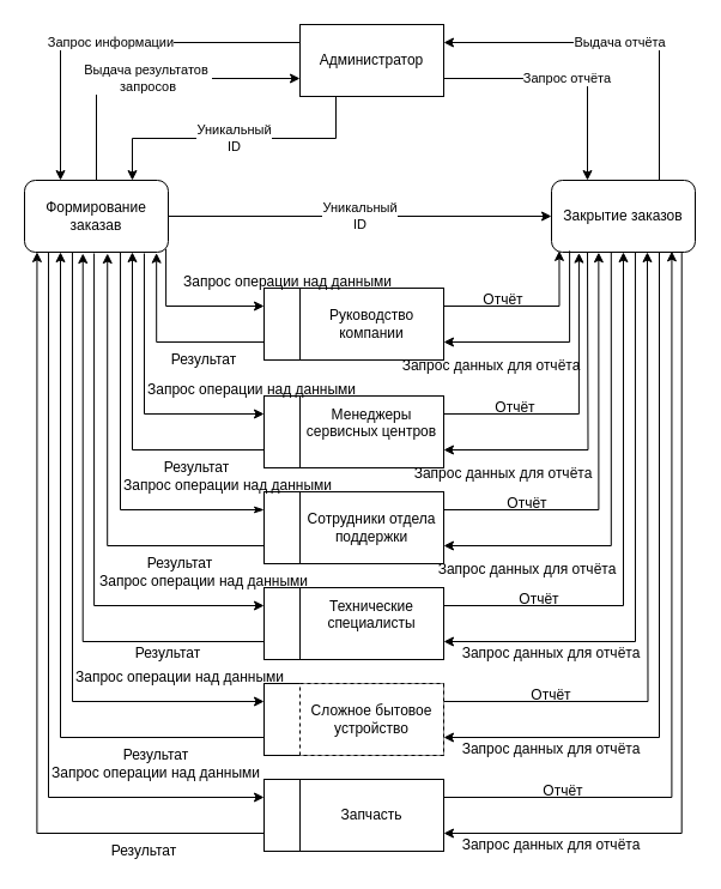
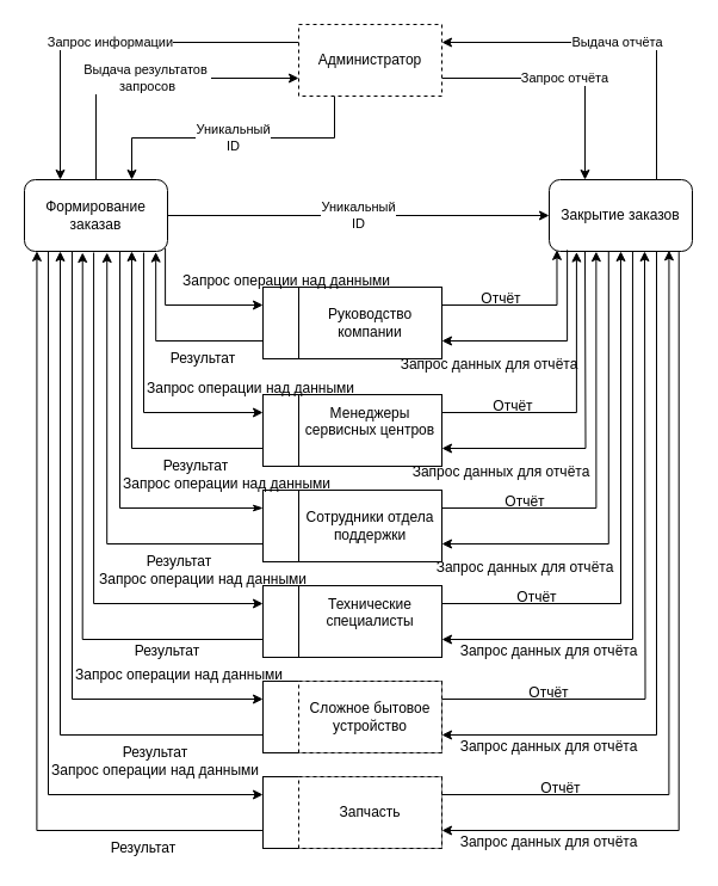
- <mxCell id="17" value="Администратор" style="rounded=0;whiteSpace=wrap;html=1;" vertex="1" parent="1"><mxGeometry x="250" y="20" width="120" height="60" as="geometry" /></mxCell>
+ <mxCell id="17" value="Администратор" style="rounded=0;whiteSpace=wrap;html=1;dashed=1;" vertex="1" parent="1"><mxGeometry x="250" y="20" width="120" height="60" as="geometry" /></mxCell>
- <mxCell id="25" value="Запчасть" style="rounded=0;whiteSpace=wrap;html=1;" vertex="1" parent="1"><mxGeometry x="250" y="650" width="120" height="60" as="geometry" /></mxCell>
+ <mxCell id="25" value="Запчасть" style="rounded=0;whiteSpace=wrap;html=1;dashed=1;" vertex="1" parent="1"><mxGeometry x="250" y="650" width="120" height="60" as="geometry" /></mxCell>
